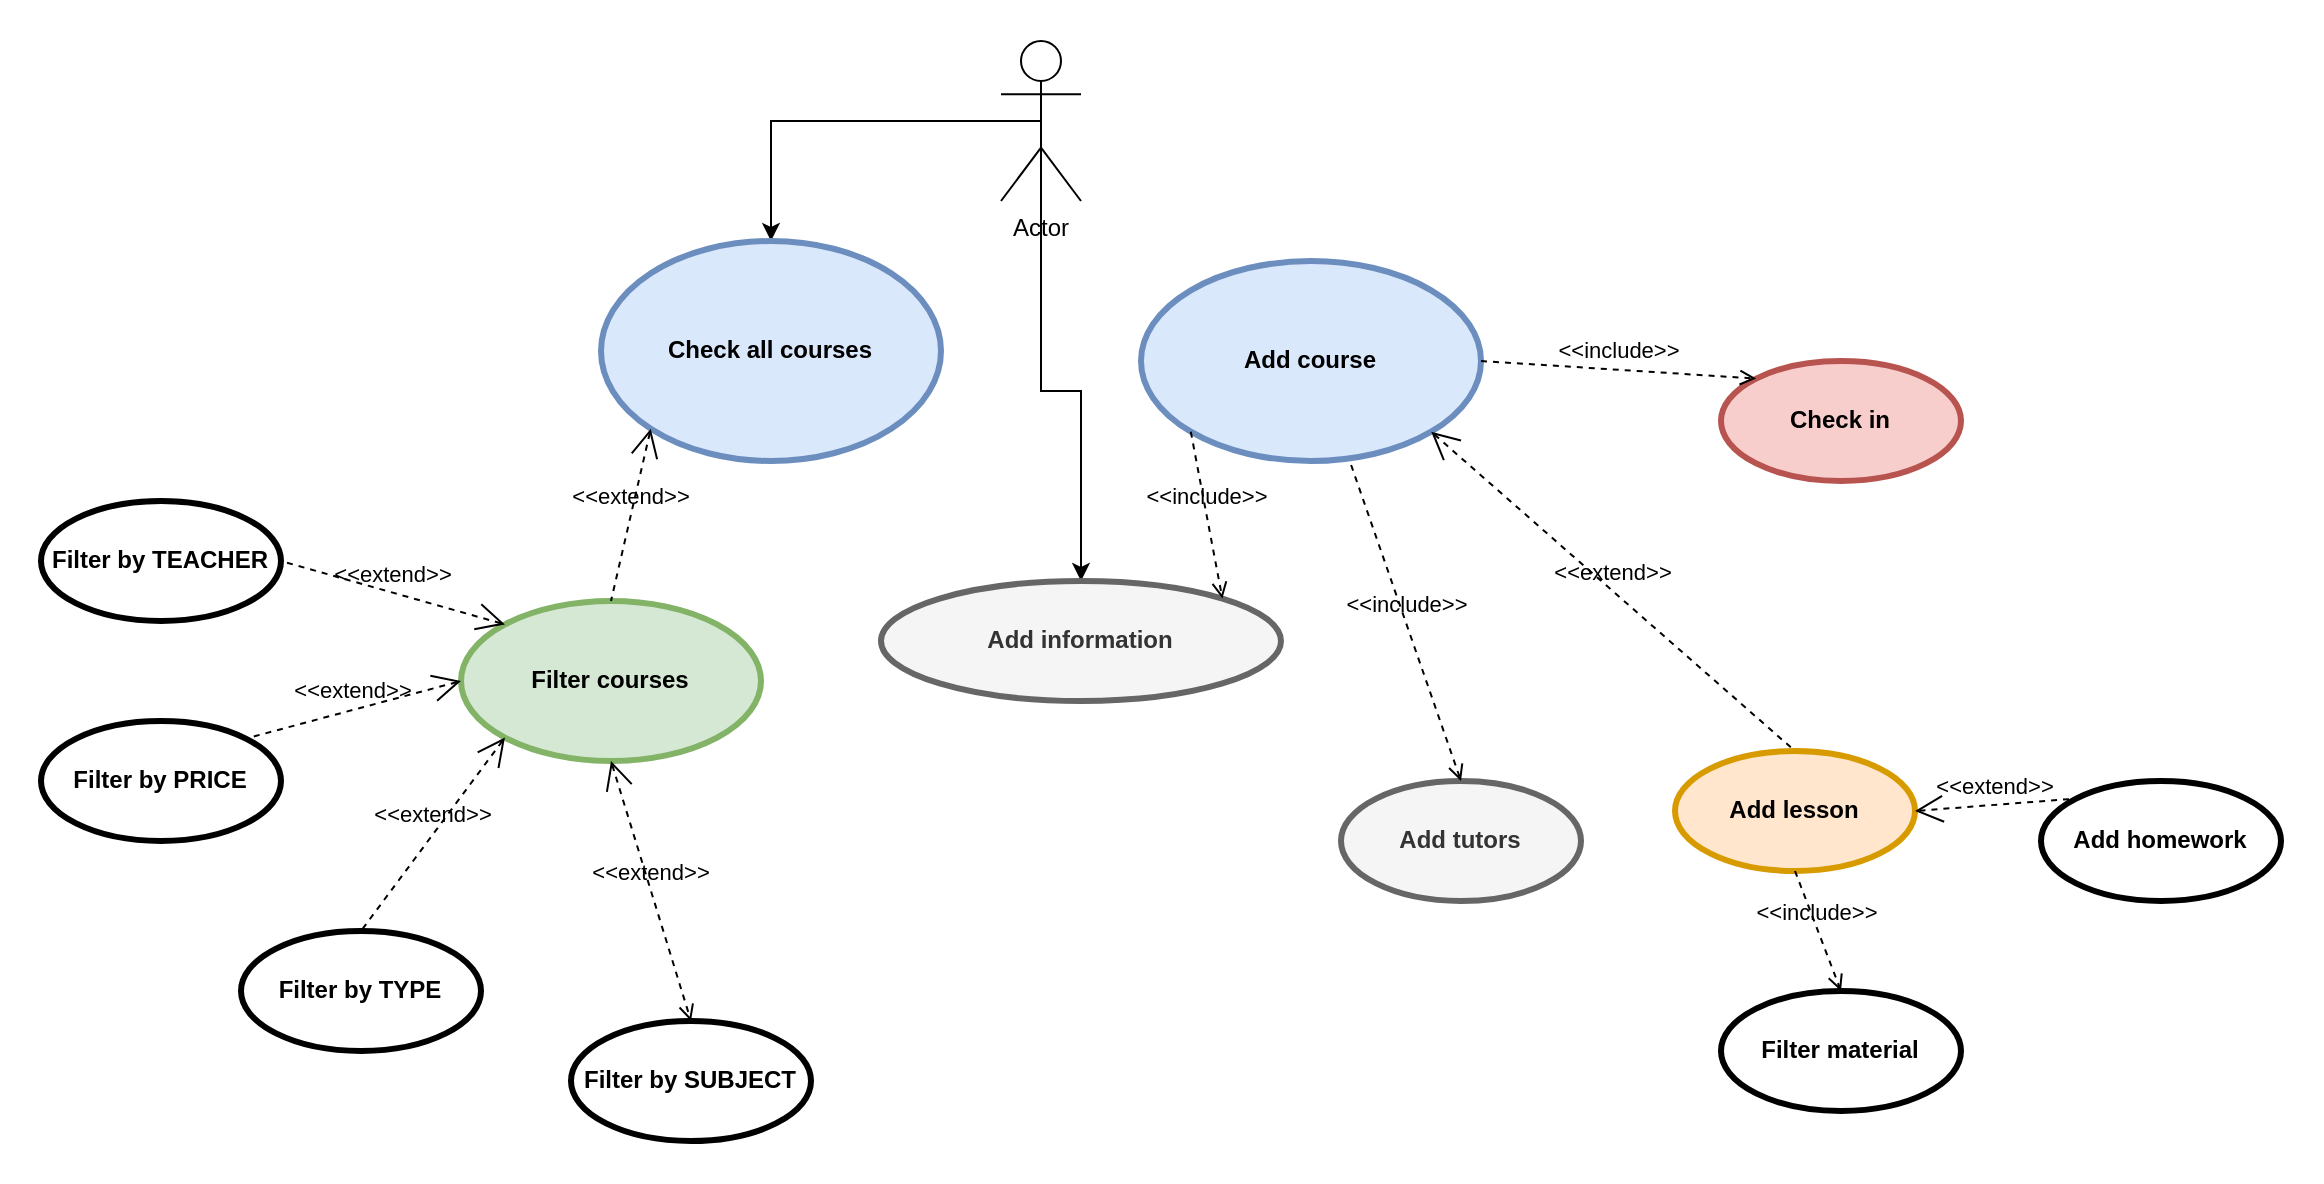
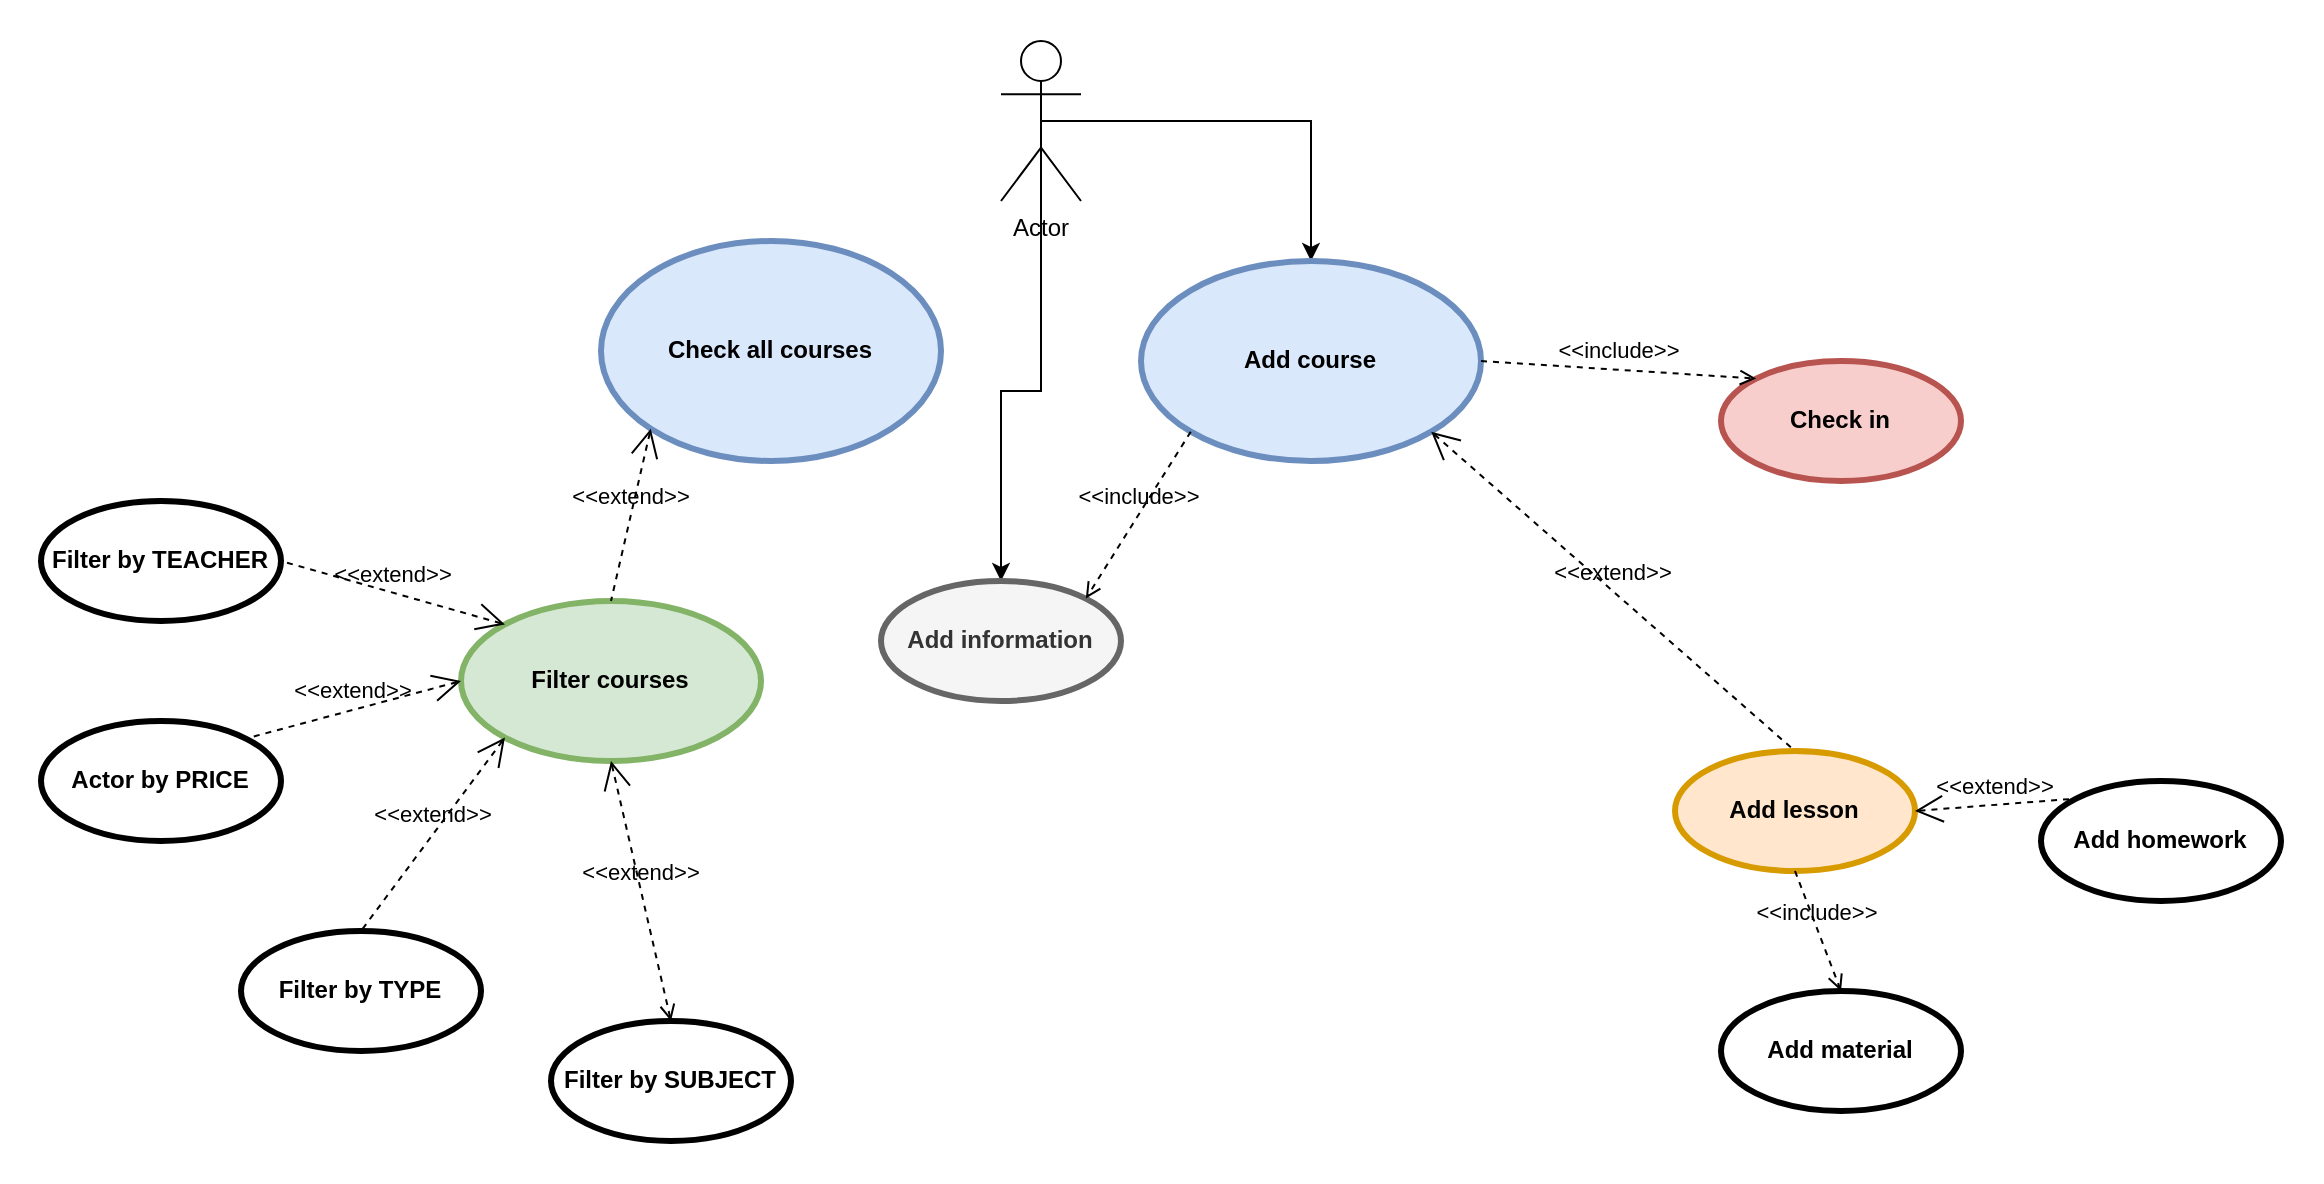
- <mxCell id="3" style="edgeStyle=orthogonalEdgeStyle;rounded=0;orthogonalLoop=1;jettySize=auto;html=1;exitX=0.5;exitY=0.5;exitDx=0;exitDy=0;exitPerimeter=0;" edge="1" parent="1" source="4" target="7"><mxGeometry relative="1" as="geometry" /></mxCell>
+ <mxCell id="3" style="edgeStyle=orthogonalEdgeStyle;rounded=0;orthogonalLoop=1;jettySize=auto;html=1;exitX=0.5;exitY=0.5;exitDx=0;exitDy=0;exitPerimeter=0;entryX=0.5;entryY=0;entryDx=0;entryDy=0;" edge="1" parent="1" source="4" target="5"><mxGeometry relative="1" as="geometry" /></mxCell>
- <mxCell id="27" value="&amp;lt;&amp;lt;include&amp;gt;&amp;gt;" style="edgeStyle=none;html=1;endArrow=open;verticalAlign=bottom;dashed=1;labelBackgroundColor=none;exitX=0.618;exitY=1.02;exitDx=0;exitDy=0;exitPerimeter=0;entryX=0.5;entryY=0;entryDx=0;entryDy=0;" edge="1" parent="1" source="5" target="26"><mxGeometry width="160" relative="1" as="geometry"><mxPoint x="430" y="350" as="sourcePoint" /><mxPoint x="590" y="350" as="targetPoint" /></mxGeometry></mxCell>
- <mxCell id="19" value="Add information" style="shape=ellipse;html=1;strokeWidth=3;fontStyle=1;whiteSpace=wrap;align=center;perimeter=ellipsePerimeter;fillColor=#f5f5f5;strokeColor=#666666;fontColor=#333333;" vertex="1" parent="1"><mxGeometry x="440" y="290" width="200" height="60" as="geometry" /></mxCell>
+ <mxCell id="19" value="Add information" style="shape=ellipse;html=1;strokeWidth=3;fontStyle=1;whiteSpace=wrap;align=center;perimeter=ellipsePerimeter;fillColor=#f5f5f5;strokeColor=#666666;fontColor=#333333;" vertex="1" parent="1"><mxGeometry x="440" y="290" width="120" height="60" as="geometry" /></mxCell>
- <mxCell id="13" value="Filter by PRICE" style="shape=ellipse;html=1;strokeWidth=3;fontStyle=1;whiteSpace=wrap;align=center;perimeter=ellipsePerimeter;" vertex="1" parent="1"><mxGeometry x="20" y="360" width="120" height="60" as="geometry" /></mxCell>
+ <mxCell id="13" value="Actor by PRICE" style="shape=ellipse;html=1;strokeWidth=3;fontStyle=1;whiteSpace=wrap;align=center;perimeter=ellipsePerimeter;" vertex="1" parent="1"><mxGeometry x="20" y="360" width="120" height="60" as="geometry" /></mxCell>
- <mxCell id="26" value="Add tutors" style="shape=ellipse;html=1;strokeWidth=3;fontStyle=1;whiteSpace=wrap;align=center;perimeter=ellipsePerimeter;fillColor=#f5f5f5;strokeColor=#666666;fontColor=#333333;" vertex="1" parent="1"><mxGeometry x="670" y="390" width="120" height="60" as="geometry" /></mxCell>
- <mxCell id="23" value="Filter material" style="shape=ellipse;html=1;strokeWidth=3;fontStyle=1;whiteSpace=wrap;align=center;perimeter=ellipsePerimeter;" vertex="1" parent="1"><mxGeometry x="860" y="495" width="120" height="60" as="geometry" /></mxCell>
+ <mxCell id="23" value="Add material" style="shape=ellipse;html=1;strokeWidth=3;fontStyle=1;whiteSpace=wrap;align=center;perimeter=ellipsePerimeter;" vertex="1" parent="1"><mxGeometry x="860" y="495" width="120" height="60" as="geometry" /></mxCell>
- <mxCell id="12" value="Filter by SUBJECT" style="shape=ellipse;html=1;strokeWidth=3;fontStyle=1;whiteSpace=wrap;align=center;perimeter=ellipsePerimeter;" vertex="1" parent="1"><mxGeometry x="285" y="510" width="120" height="60" as="geometry" /></mxCell>
+ <mxCell id="12" value="Filter by SUBJECT" style="shape=ellipse;html=1;strokeWidth=3;fontStyle=1;whiteSpace=wrap;align=center;perimeter=ellipsePerimeter;" vertex="1" parent="1"><mxGeometry x="275" y="510" width="120" height="60" as="geometry" /></mxCell>
